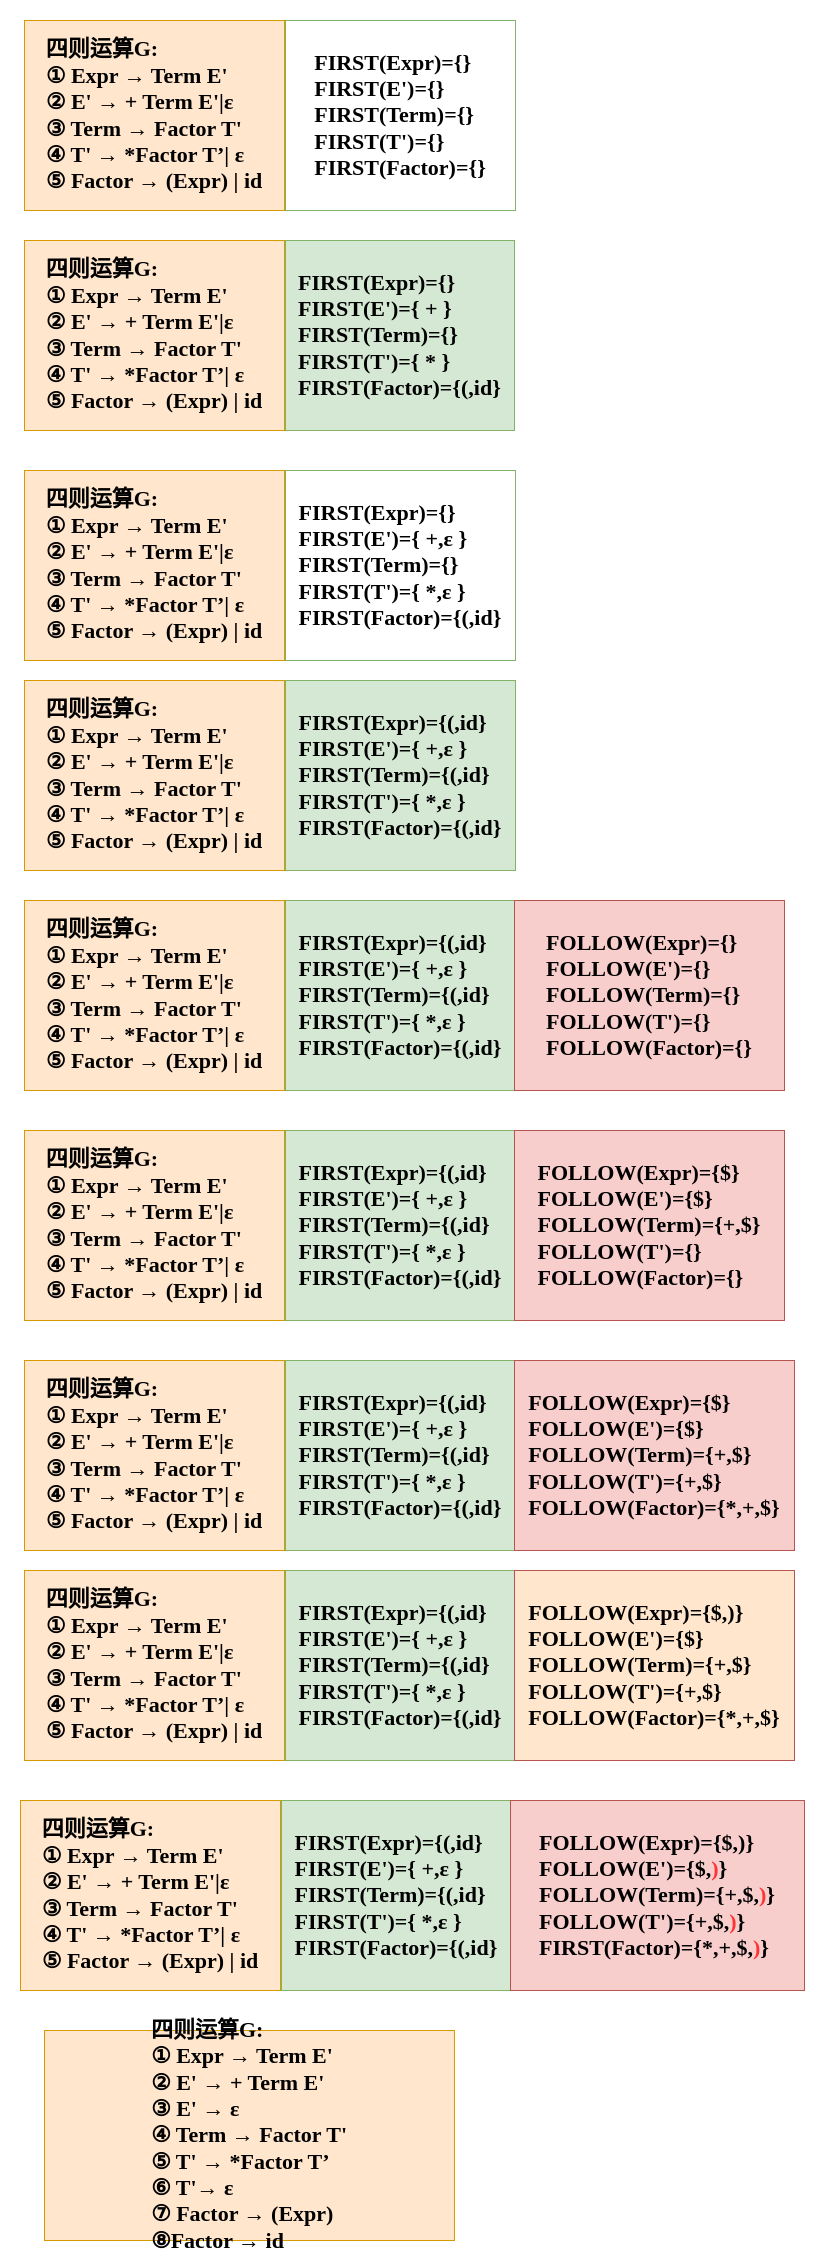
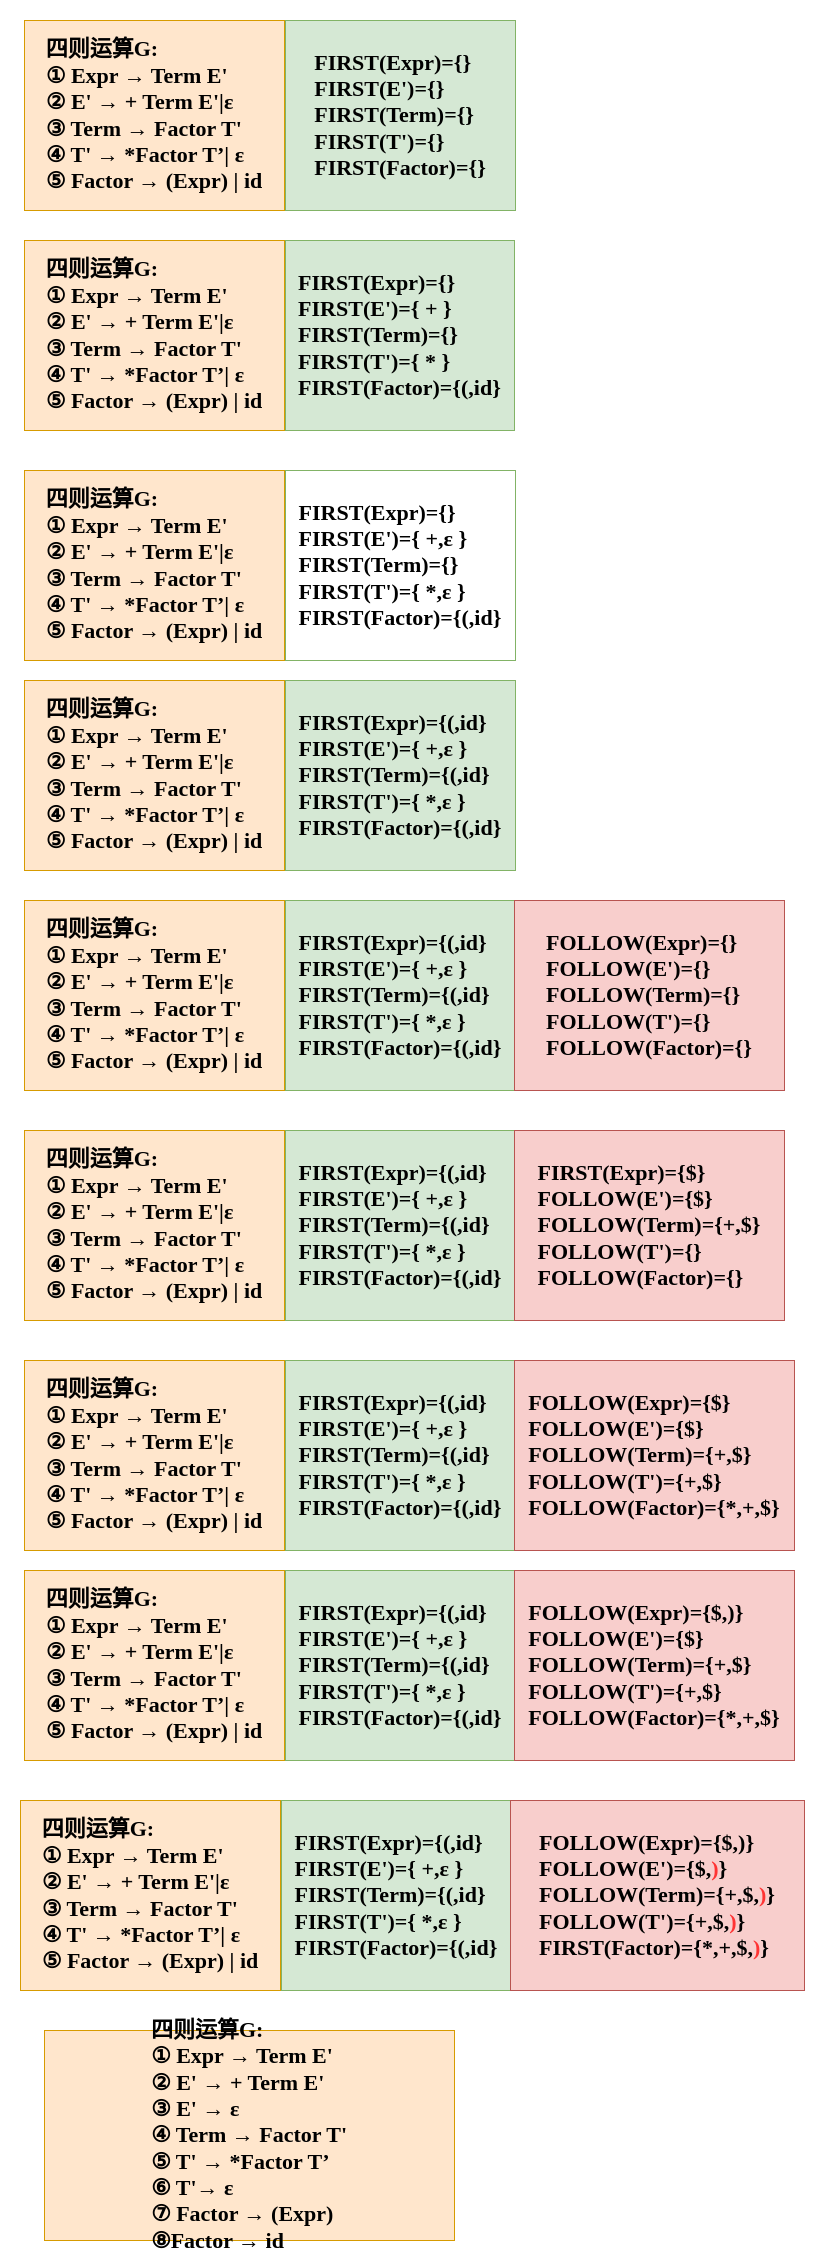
- <mxCell id="3" value="&lt;div style=&quot;text-align: left&quot;&gt;&lt;b style=&quot;font-size: 22px ; font-family: &amp;#34;comic sans ms&amp;#34;&quot;&gt;FIRST(Expr)={}&lt;/b&gt;&lt;/div&gt;&lt;font face=&quot;Comic Sans MS&quot;&gt;&lt;div style=&quot;text-align: left&quot;&gt;&lt;b style=&quot;font-size: 22px&quot;&gt;FIRST(E')={}&lt;/b&gt;&lt;/div&gt;&lt;span style=&quot;font-size: 22px&quot;&gt;&lt;div style=&quot;text-align: left&quot;&gt;&lt;b&gt;FIRST(Term)={}&lt;/b&gt;&lt;/div&gt;&lt;b&gt;&lt;div style=&quot;text-align: left&quot;&gt;&lt;b&gt;FIRST(T')={}&lt;/b&gt;&lt;/div&gt;&lt;div style=&quot;text-align: left&quot;&gt;&lt;b&gt;FIRST(Factor)={}&lt;/b&gt;&lt;/div&gt;&lt;/b&gt;&lt;/span&gt;&lt;/font&gt;" style="rounded=0;whiteSpace=wrap;html=1;fillColor=#ffffff;strokeColor=#82b366;" parent="1" vertex="1"><mxGeometry x="285" y="20" width="230" height="190" as="geometry" /></mxCell>
+ <mxCell id="3" value="&lt;div style=&quot;text-align: left&quot;&gt;&lt;b style=&quot;font-size: 22px ; font-family: &amp;#34;comic sans ms&amp;#34;&quot;&gt;FIRST(Expr)={}&lt;/b&gt;&lt;/div&gt;&lt;font face=&quot;Comic Sans MS&quot;&gt;&lt;div style=&quot;text-align: left&quot;&gt;&lt;b style=&quot;font-size: 22px&quot;&gt;FIRST(E')={}&lt;/b&gt;&lt;/div&gt;&lt;span style=&quot;font-size: 22px&quot;&gt;&lt;div style=&quot;text-align: left&quot;&gt;&lt;b&gt;FIRST(Term)={}&lt;/b&gt;&lt;/div&gt;&lt;b&gt;&lt;div style=&quot;text-align: left&quot;&gt;&lt;b&gt;FIRST(T')={}&lt;/b&gt;&lt;/div&gt;&lt;div style=&quot;text-align: left&quot;&gt;&lt;b&gt;FIRST(Factor)={}&lt;/b&gt;&lt;/div&gt;&lt;/b&gt;&lt;/span&gt;&lt;/font&gt;" style="rounded=0;whiteSpace=wrap;html=1;fillColor=#d5e8d4;strokeColor=#82b366;" parent="1" vertex="1"><mxGeometry x="285" y="20" width="230" height="190" as="geometry" /></mxCell>
- <mxCell id="15" value="&lt;div style=&quot;text-align: left&quot;&gt;&lt;b&gt;&lt;font face=&quot;Comic Sans MS&quot; style=&quot;font-size: 22px&quot;&gt;FOLLOW(Expr)={$}&lt;/font&gt;&lt;/b&gt;&lt;/div&gt;&lt;b&gt;&lt;div style=&quot;text-align: left&quot;&gt;&lt;b&gt;&lt;font face=&quot;Comic Sans MS&quot; style=&quot;font-size: 22px&quot;&gt;FOLLOW(E')={$}&lt;/font&gt;&lt;/b&gt;&lt;/div&gt;&lt;/b&gt;&lt;b&gt;&lt;div style=&quot;text-align: left&quot;&gt;&lt;b&gt;&lt;font face=&quot;Comic Sans MS&quot; style=&quot;font-size: 22px&quot;&gt;FOLLOW(Term)={+,$}&lt;/font&gt;&lt;/b&gt;&lt;/div&gt;&lt;/b&gt;&lt;b&gt;&lt;div style=&quot;text-align: left&quot;&gt;&lt;b&gt;&lt;font face=&quot;Comic Sans MS&quot; style=&quot;font-size: 22px&quot;&gt;FOLLOW(T')={}&lt;/font&gt;&lt;/b&gt;&lt;/div&gt;&lt;/b&gt;&lt;b&gt;&lt;div style=&quot;text-align: left&quot;&gt;&lt;b&gt;&lt;font face=&quot;Comic Sans MS&quot; style=&quot;font-size: 22px&quot;&gt;FOLLOW(Factor)={}&lt;/font&gt;&lt;/b&gt;&lt;/div&gt;&lt;/b&gt;" style="rounded=0;whiteSpace=wrap;html=1;fillColor=#f8cecc;strokeColor=#b85450;" vertex="1" parent="1"><mxGeometry x="514" y="1130" width="270" height="190" as="geometry" /></mxCell>
+ <mxCell id="15" value="&lt;div style=&quot;text-align: left&quot;&gt;&lt;b&gt;&lt;font face=&quot;Comic Sans MS&quot; style=&quot;font-size: 22px&quot;&gt;FIRST(Expr)={$}&lt;/font&gt;&lt;/b&gt;&lt;/div&gt;&lt;b&gt;&lt;div style=&quot;text-align: left&quot;&gt;&lt;b&gt;&lt;font face=&quot;Comic Sans MS&quot; style=&quot;font-size: 22px&quot;&gt;FOLLOW(E')={$}&lt;/font&gt;&lt;/b&gt;&lt;/div&gt;&lt;/b&gt;&lt;b&gt;&lt;div style=&quot;text-align: left&quot;&gt;&lt;b&gt;&lt;font face=&quot;Comic Sans MS&quot; style=&quot;font-size: 22px&quot;&gt;FOLLOW(Term)={+,$}&lt;/font&gt;&lt;/b&gt;&lt;/div&gt;&lt;/b&gt;&lt;b&gt;&lt;div style=&quot;text-align: left&quot;&gt;&lt;b&gt;&lt;font face=&quot;Comic Sans MS&quot; style=&quot;font-size: 22px&quot;&gt;FOLLOW(T')={}&lt;/font&gt;&lt;/b&gt;&lt;/div&gt;&lt;/b&gt;&lt;b&gt;&lt;div style=&quot;text-align: left&quot;&gt;&lt;b&gt;&lt;font face=&quot;Comic Sans MS&quot; style=&quot;font-size: 22px&quot;&gt;FOLLOW(Factor)={}&lt;/font&gt;&lt;/b&gt;&lt;/div&gt;&lt;/b&gt;" style="rounded=0;whiteSpace=wrap;html=1;fillColor=#f8cecc;strokeColor=#b85450;" vertex="1" parent="1"><mxGeometry x="514" y="1130" width="270" height="190" as="geometry" /></mxCell>
- <mxCell id="21" value="&lt;div style=&quot;text-align: left&quot;&gt;&lt;b&gt;&lt;font face=&quot;Comic Sans MS&quot; style=&quot;font-size: 22px&quot;&gt;FOLLOW(Expr)={$,)}&lt;/font&gt;&lt;/b&gt;&lt;/div&gt;&lt;b&gt;&lt;div style=&quot;text-align: left&quot;&gt;&lt;b&gt;&lt;font face=&quot;Comic Sans MS&quot; style=&quot;font-size: 22px&quot;&gt;FOLLOW(E')={$}&lt;/font&gt;&lt;/b&gt;&lt;/div&gt;&lt;/b&gt;&lt;b&gt;&lt;div style=&quot;text-align: left&quot;&gt;&lt;b&gt;&lt;font face=&quot;Comic Sans MS&quot; style=&quot;font-size: 22px&quot;&gt;FOLLOW(Term)={+,$}&lt;/font&gt;&lt;/b&gt;&lt;/div&gt;&lt;/b&gt;&lt;b&gt;&lt;div style=&quot;text-align: left&quot;&gt;&lt;b&gt;&lt;font face=&quot;Comic Sans MS&quot; style=&quot;font-size: 22px&quot;&gt;FOLLOW(T')={+,$}&lt;/font&gt;&lt;/b&gt;&lt;/div&gt;&lt;/b&gt;&lt;b&gt;&lt;div style=&quot;text-align: left&quot;&gt;&lt;b&gt;&lt;font face=&quot;Comic Sans MS&quot; style=&quot;font-size: 22px&quot;&gt;FOLLOW(Factor)={*,+,$}&lt;/font&gt;&lt;/b&gt;&lt;/div&gt;&lt;/b&gt;" style="rounded=0;whiteSpace=wrap;html=1;fillColor=#ffe6cc;strokeColor=#b85450;" vertex="1" parent="1"><mxGeometry x="514" y="1570" width="280" height="190" as="geometry" /></mxCell>
+ <mxCell id="21" value="&lt;div style=&quot;text-align: left&quot;&gt;&lt;b&gt;&lt;font face=&quot;Comic Sans MS&quot; style=&quot;font-size: 22px&quot;&gt;FOLLOW(Expr)={$,)}&lt;/font&gt;&lt;/b&gt;&lt;/div&gt;&lt;b&gt;&lt;div style=&quot;text-align: left&quot;&gt;&lt;b&gt;&lt;font face=&quot;Comic Sans MS&quot; style=&quot;font-size: 22px&quot;&gt;FOLLOW(E')={$}&lt;/font&gt;&lt;/b&gt;&lt;/div&gt;&lt;/b&gt;&lt;b&gt;&lt;div style=&quot;text-align: left&quot;&gt;&lt;b&gt;&lt;font face=&quot;Comic Sans MS&quot; style=&quot;font-size: 22px&quot;&gt;FOLLOW(Term)={+,$}&lt;/font&gt;&lt;/b&gt;&lt;/div&gt;&lt;/b&gt;&lt;b&gt;&lt;div style=&quot;text-align: left&quot;&gt;&lt;b&gt;&lt;font face=&quot;Comic Sans MS&quot; style=&quot;font-size: 22px&quot;&gt;FOLLOW(T')={+,$}&lt;/font&gt;&lt;/b&gt;&lt;/div&gt;&lt;/b&gt;&lt;b&gt;&lt;div style=&quot;text-align: left&quot;&gt;&lt;b&gt;&lt;font face=&quot;Comic Sans MS&quot; style=&quot;font-size: 22px&quot;&gt;FOLLOW(Factor)={*,+,$}&lt;/font&gt;&lt;/b&gt;&lt;/div&gt;&lt;/b&gt;" style="rounded=0;whiteSpace=wrap;html=1;fillColor=#f8cecc;strokeColor=#b85450;" vertex="1" parent="1"><mxGeometry x="514" y="1570" width="280" height="190" as="geometry" /></mxCell>
